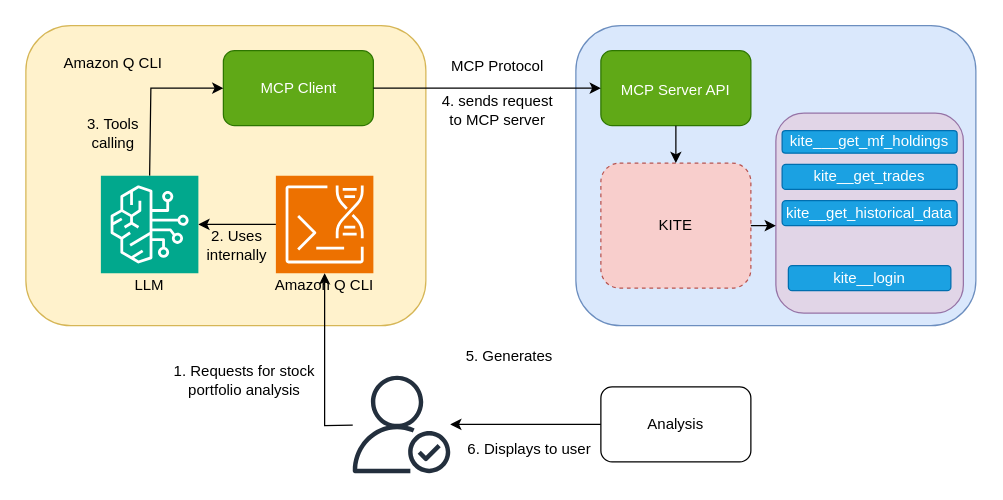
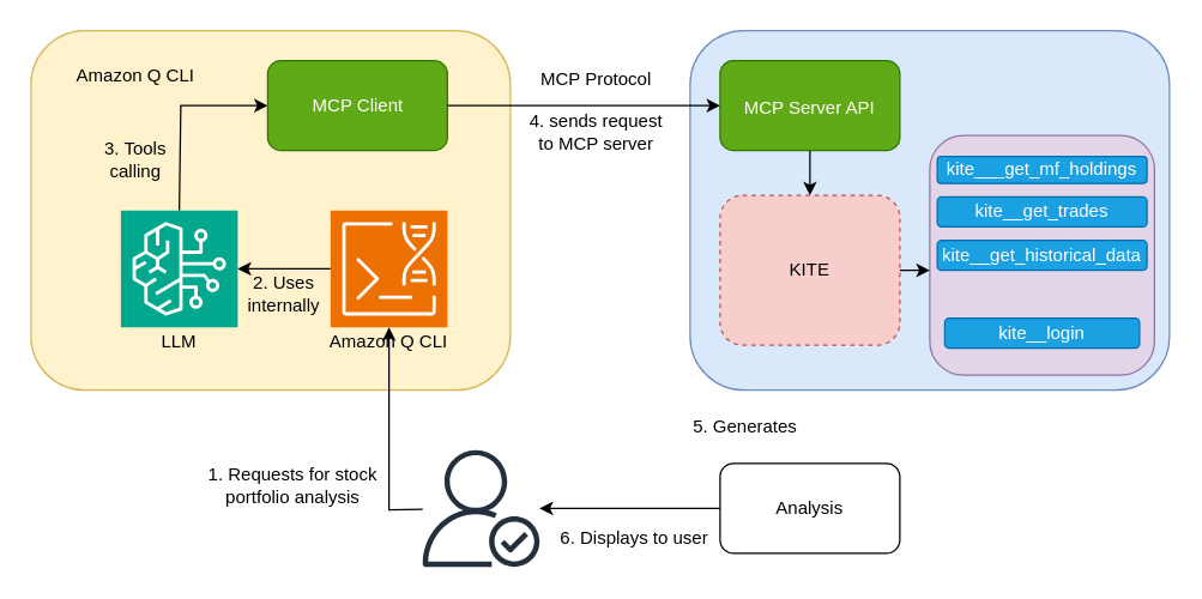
- <mxCell id="33" value="5. Generates" style="text;html=1;align=center;verticalAlign=middle;whiteSpace=wrap;rounded=0;" vertex="1" parent="1"><mxGeometry x="367" y="270" width="80" height="30" as="geometry" /></mxCell>
+ <mxCell id="33" value="5. Generates" style="text;html=1;align=center;verticalAlign=middle;whiteSpace=wrap;rounded=0;" vertex="1" parent="1"><mxGeometry x="457" y="270" width="80" height="30" as="geometry" /></mxCell>
- <mxCell id="20" value="1. Requests for stock portfolio analysis" style="text;html=1;align=center;verticalAlign=middle;whiteSpace=wrap;rounded=0;" vertex="1" parent="1"><mxGeometry x="130" y="289" width="130" height="30" as="geometry" /></mxCell>
+ <mxCell id="20" value="1. Requests for stock portfolio analysis" style="text;html=1;align=center;verticalAlign=middle;whiteSpace=wrap;rounded=0;" vertex="1" parent="1"><mxGeometry x="130" y="309" width="130" height="30" as="geometry" /></mxCell>
